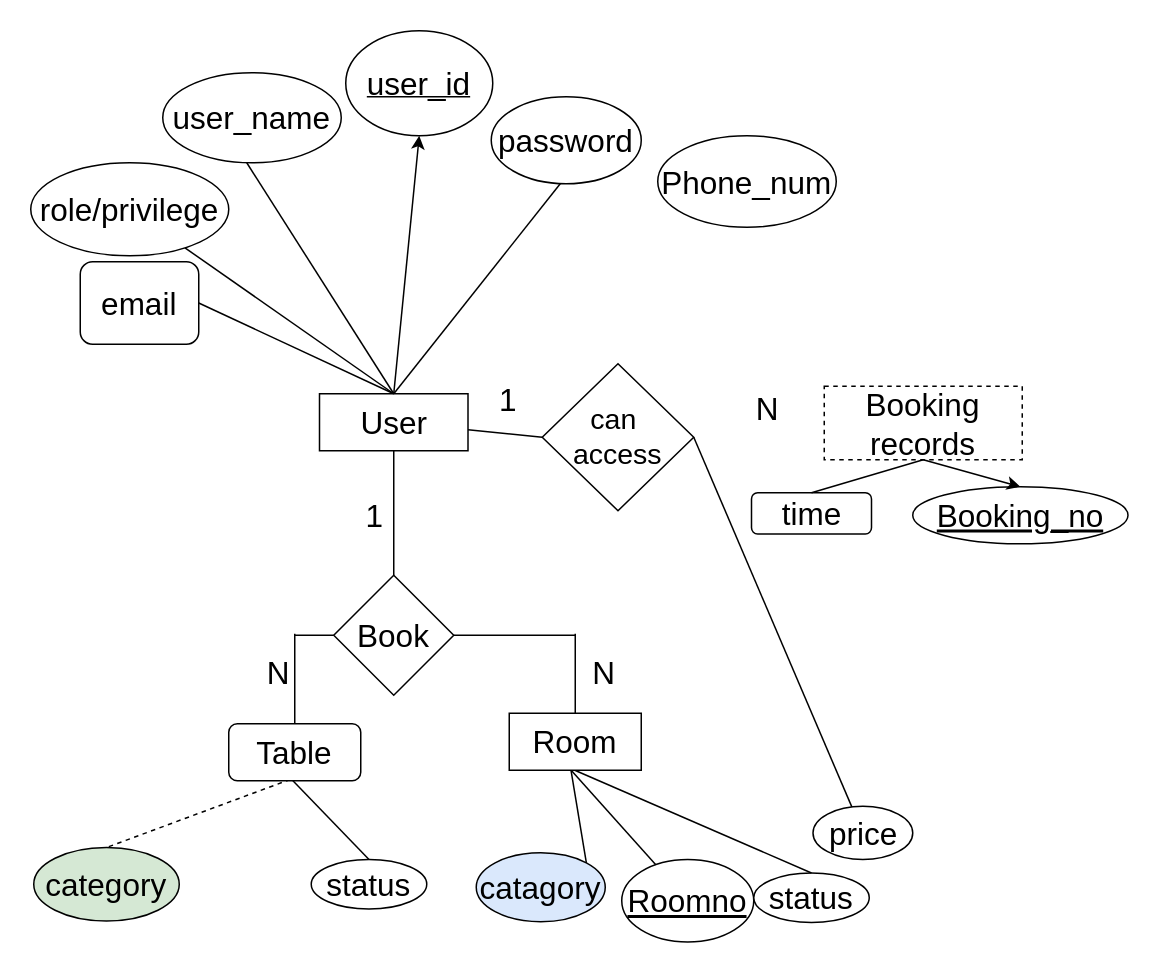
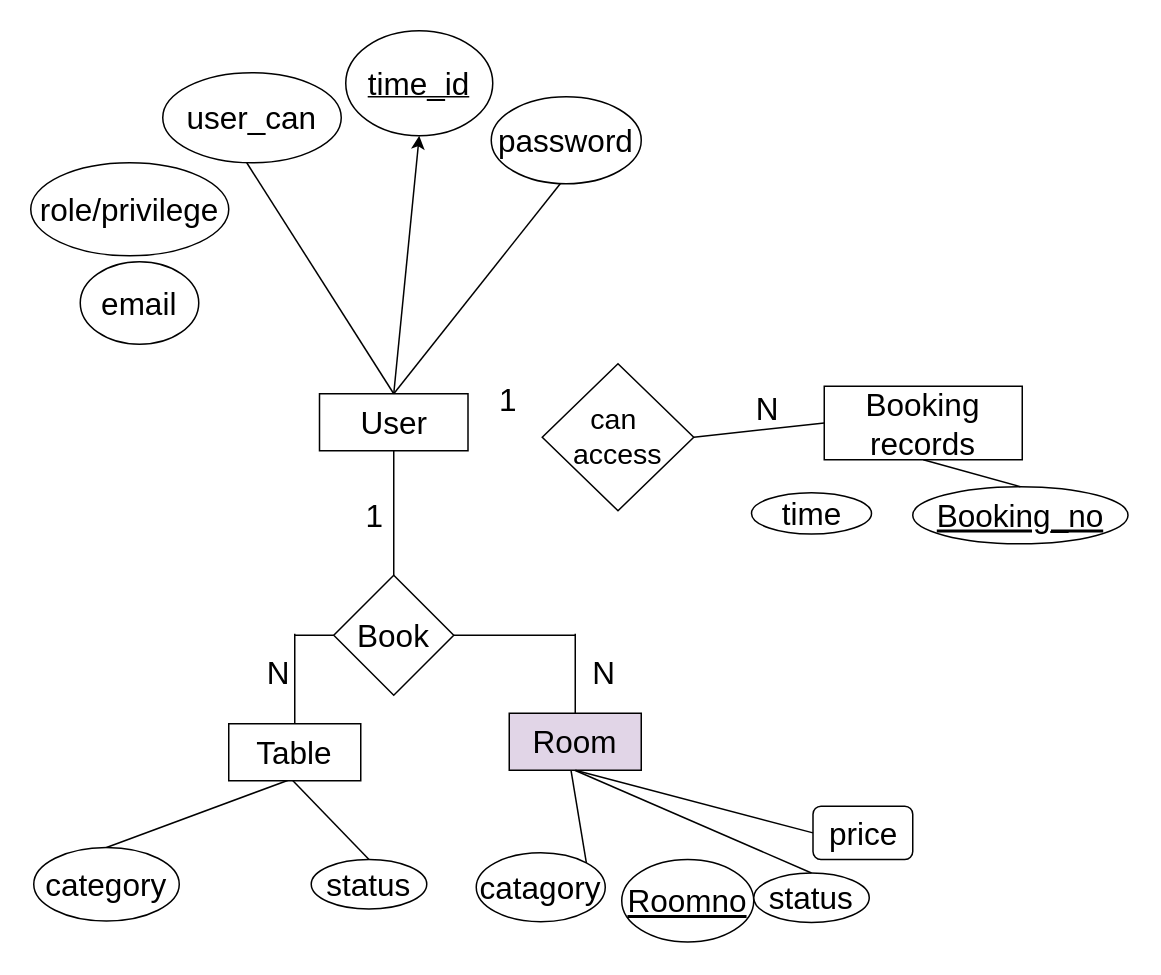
- <mxCell id="5" value="&lt;u&gt;&lt;font style=&quot;font-size: 21px;&quot;&gt;user_id&lt;/font&gt;&lt;/u&gt;" style="ellipse;whiteSpace=wrap;html=1;" parent="1" vertex="1"><mxGeometry x="230" y="20" width="98" height="70" as="geometry" /></mxCell>
+ <mxCell id="5" value="&lt;u&gt;&lt;font style=&quot;font-size: 21px;&quot;&gt;time_id&lt;/font&gt;&lt;/u&gt;" style="ellipse;whiteSpace=wrap;html=1;" parent="1" vertex="1"><mxGeometry x="230" y="20" width="98" height="70" as="geometry" /></mxCell>
- <mxCell id="2" value="&lt;font style=&quot;font-size: 21px;&quot;&gt;user_name&lt;/font&gt;" style="ellipse;whiteSpace=wrap;html=1;" parent="1" vertex="1"><mxGeometry x="108" y="48" width="119" height="60" as="geometry" /></mxCell>
+ <mxCell id="2" value="&lt;font style=&quot;font-size: 21px;&quot;&gt;user_can&lt;/font&gt;" style="ellipse;whiteSpace=wrap;html=1;" parent="1" vertex="1"><mxGeometry x="108" y="48" width="119" height="60" as="geometry" /></mxCell>
- <mxCell id="3" value="&lt;font style=&quot;font-size: 21px;&quot;&gt;Phone_num&lt;/font&gt;" style="ellipse;whiteSpace=wrap;html=1;" parent="1" vertex="1"><mxGeometry x="438" y="90" width="119" height="61" as="geometry" /></mxCell>
- <mxCell id="7" value="&lt;font style=&quot;font-size: 21px;&quot;&gt;email&lt;/font&gt;" style="whiteSpace=wrap;html=1;rounded=1;" parent="1" vertex="1"><mxGeometry x="53" y="174" width="79" height="55" as="geometry" /></mxCell>
+ <mxCell id="7" value="&lt;font style=&quot;font-size: 21px;&quot;&gt;email&lt;/font&gt;" style="ellipse;whiteSpace=wrap;html=1;" parent="1" vertex="1"><mxGeometry x="53" y="174" width="79" height="55" as="geometry" /></mxCell>
- <mxCell id="12" value="" style="endArrow=none;html=1;rounded=0;exitX=0.5;exitY=0;exitDx=0;exitDy=0;" parent="1" source="8" target="4" edge="1"><mxGeometry width="50" height="50" relative="1" as="geometry"><mxPoint x="227" y="300" as="sourcePoint" /><mxPoint x="124" y="168" as="targetPoint" /></mxGeometry></mxCell>
- <mxCell id="13" value="" style="endArrow=none;html=1;rounded=0;entryX=1;entryY=0.5;entryDx=0;entryDy=0;exitX=0.5;exitY=0;exitDx=0;exitDy=0;" parent="1" source="8" target="7" edge="1"><mxGeometry width="50" height="50" relative="1" as="geometry"><mxPoint x="200" y="361" as="sourcePoint" /><mxPoint x="97" y="229" as="targetPoint" /></mxGeometry></mxCell>
- <mxCell id="38" value="&lt;span style=&quot;font-size: 21px;&quot;&gt;Booking records&lt;/span&gt;" style="rounded=0;whiteSpace=wrap;html=1;dashed=1;" parent="1" vertex="1"><mxGeometry x="549" y="257" width="132" height="49" as="geometry" /></mxCell>
+ <mxCell id="38" value="&lt;span style=&quot;font-size: 21px;&quot;&gt;Booking records&lt;/span&gt;" style="rounded=0;whiteSpace=wrap;html=1;" parent="1" vertex="1"><mxGeometry x="549" y="257" width="132" height="49" as="geometry" /></mxCell>
- <mxCell id="36" value="" style="endArrow=none;html=1;rounded=0;entryX=0;entryY=0.5;entryDx=0;entryDy=0;" parent="1" source="8" target="35" edge="1"><mxGeometry width="50" height="50" relative="1" as="geometry"><mxPoint x="328" y="269.37" as="sourcePoint" /><mxPoint x="409" y="269.37" as="targetPoint" /></mxGeometry></mxCell>
- <mxCell id="44" value="" style="endArrow=none;html=1;rounded=0;entryX=0.5;entryY=0;entryDx=0;entryDy=0;exitX=0.5;exitY=1;exitDx=0;exitDy=0;" parent="1" source="38" target="41" edge="1"><mxGeometry width="50" height="50" relative="1" as="geometry"><mxPoint x="612" y="312" as="sourcePoint" /><mxPoint x="504" y="197" as="targetPoint" /></mxGeometry></mxCell>
- <mxCell id="43" value="" style="endArrow=classic;html=1;rounded=0;entryX=0.5;entryY=0;entryDx=0;entryDy=0;exitX=0.5;exitY=1;exitDx=0;exitDy=0;" parent="1" source="38" target="42" edge="1"><mxGeometry width="50" height="50" relative="1" as="geometry"><mxPoint x="614.5" y="312" as="sourcePoint" /><mxPoint x="713" y="211" as="targetPoint" /></mxGeometry></mxCell>
+ <mxCell id="43" value="" style="endArrow=none;html=1;rounded=0;entryX=0.5;entryY=0;entryDx=0;entryDy=0;exitX=0.5;exitY=1;exitDx=0;exitDy=0;" parent="1" source="38" target="42" edge="1"><mxGeometry width="50" height="50" relative="1" as="geometry"><mxPoint x="614.5" y="312" as="sourcePoint" /><mxPoint x="713" y="211" as="targetPoint" /></mxGeometry></mxCell>
- <mxCell id="41" value="&lt;font style=&quot;font-size: 21px;&quot;&gt;time&lt;/font&gt;" style="whiteSpace=wrap;html=1;rounded=1;" parent="1" vertex="1"><mxGeometry x="500.5" y="328" width="80" height="27.5" as="geometry" /></mxCell>
+ <mxCell id="41" value="&lt;font style=&quot;font-size: 21px;&quot;&gt;time&lt;/font&gt;" style="ellipse;whiteSpace=wrap;html=1;" parent="1" vertex="1"><mxGeometry x="500.5" y="328" width="80" height="27.5" as="geometry" /></mxCell>
- <mxCell id="37" value="" style="endArrow=none;html=1;rounded=0;exitX=1;exitY=0.5;exitDx=0;exitDy=0;" parent="1" target="45" edge="1" source="35"><mxGeometry width="50" height="50" relative="1" as="geometry"><mxPoint x="411" y="351.998" as="sourcePoint" /><mxPoint x="526" y="352.07" as="targetPoint" /></mxGeometry></mxCell>
+ <mxCell id="37" value="" style="endArrow=none;html=1;rounded=0;entryX=0;entryY=0.5;entryDx=0;entryDy=0;exitX=1;exitY=0.5;exitDx=0;exitDy=0;" parent="1" target="38" edge="1" source="35"><mxGeometry width="50" height="50" relative="1" as="geometry"><mxPoint x="411" y="351.998" as="sourcePoint" /><mxPoint x="526" y="352.07" as="targetPoint" /></mxGeometry></mxCell>
- <mxCell id="31" value="&lt;font style=&quot;font-size: 21px;&quot;&gt;Room&lt;/font&gt;" style="rounded=0;whiteSpace=wrap;html=1;" parent="1" vertex="1"><mxGeometry x="339" y="475" width="88" height="38" as="geometry" /></mxCell>
+ <mxCell id="31" value="&lt;font style=&quot;font-size: 21px;&quot;&gt;Room&lt;/font&gt;" style="rounded=0;whiteSpace=wrap;html=1;fillColor=#e1d5e7;" parent="1" vertex="1"><mxGeometry x="339" y="475" width="88" height="38" as="geometry" /></mxCell>
- <mxCell id="22" value="&lt;font style=&quot;font-size: 21px;&quot;&gt;Table&lt;/font&gt;" style="whiteSpace=wrap;html=1;rounded=1;" parent="1" vertex="1"><mxGeometry x="152" y="482" width="88" height="38" as="geometry" /></mxCell>
+ <mxCell id="22" value="&lt;font style=&quot;font-size: 21px;&quot;&gt;Table&lt;/font&gt;" style="rounded=0;whiteSpace=wrap;html=1;" parent="1" vertex="1"><mxGeometry x="152" y="482" width="88" height="38" as="geometry" /></mxCell>
+ <mxCell id="46" value="" style="endArrow=none;html=1;rounded=0;exitX=0.5;exitY=1;exitDx=0;exitDy=0;entryX=0;entryY=0.5;entryDx=0;entryDy=0;" parent="1" source="31" target="45" edge="1"><mxGeometry width="50" height="50" relative="1" as="geometry"><mxPoint x="391.5" y="498" as="sourcePoint" /><mxPoint x="551.5" y="568" as="targetPoint" /></mxGeometry></mxCell>
- <mxCell id="21" value="" style="endArrow=none;html=1;rounded=0;entryX=0.5;entryY=0;entryDx=0;entryDy=0;exitX=0.466;exitY=0.977;exitDx=0;exitDy=0;exitPerimeter=0;dashed=1;" parent="1" source="22" target="18" edge="1"><mxGeometry width="50" height="50" relative="1" as="geometry"><mxPoint x="190" y="580" as="sourcePoint" /><mxPoint x="-23" y="388" as="targetPoint" /></mxGeometry></mxCell>
+ <mxCell id="21" value="" style="endArrow=none;html=1;rounded=0;entryX=0.5;entryY=0;entryDx=0;entryDy=0;exitX=0.466;exitY=0.977;exitDx=0;exitDy=0;exitPerimeter=0;" parent="1" source="22" target="18" edge="1"><mxGeometry width="50" height="50" relative="1" as="geometry"><mxPoint x="190" y="580" as="sourcePoint" /><mxPoint x="-23" y="388" as="targetPoint" /></mxGeometry></mxCell>
- <mxCell id="30" value="" style="endArrow=none;html=1;rounded=0;exitX=0.469;exitY=0.998;exitDx=0;exitDy=0;exitPerimeter=0;" parent="1" source="31" target="26" edge="1"><mxGeometry width="50" height="50" relative="1" as="geometry"><mxPoint x="485" y="589" as="sourcePoint" /><mxPoint x="232" y="457" as="targetPoint" /></mxGeometry></mxCell>
- <mxCell id="45" value="&lt;font style=&quot;font-size: 21px;&quot;&gt;price&lt;/font&gt;" style="ellipse;whiteSpace=wrap;html=1;" parent="1" vertex="1"><mxGeometry x="541.5" y="537" width="66.5" height="35.5" as="geometry" /></mxCell>
+ <mxCell id="45" value="&lt;font style=&quot;font-size: 21px;&quot;&gt;price&lt;/font&gt;" style="whiteSpace=wrap;html=1;rounded=1;" parent="1" vertex="1"><mxGeometry x="541.5" y="537" width="66.5" height="35.5" as="geometry" /></mxCell>
- <mxCell id="18" value="&lt;font style=&quot;font-size: 21px;&quot;&gt;category&lt;/font&gt;" style="ellipse;whiteSpace=wrap;html=1;fillColor=#d5e8d4;" parent="1" vertex="1"><mxGeometry x="22" y="564.5" width="97" height="49" as="geometry" /></mxCell>
+ <mxCell id="18" value="&lt;font style=&quot;font-size: 21px;&quot;&gt;category&lt;/font&gt;" style="ellipse;whiteSpace=wrap;html=1;" parent="1" vertex="1"><mxGeometry x="22" y="564.5" width="97" height="49" as="geometry" /></mxCell>
- <mxCell id="25" value="&lt;font style=&quot;font-size: 21px;&quot;&gt;catagory&lt;/font&gt;" style="ellipse;whiteSpace=wrap;html=1;fillColor=#dae8fc;" parent="1" vertex="1"><mxGeometry x="317" y="568" width="86" height="46" as="geometry" /></mxCell>
+ <mxCell id="25" value="&lt;font style=&quot;font-size: 21px;&quot;&gt;catagory&lt;/font&gt;" style="ellipse;whiteSpace=wrap;html=1;" parent="1" vertex="1"><mxGeometry x="317" y="568" width="86" height="46" as="geometry" /></mxCell>
